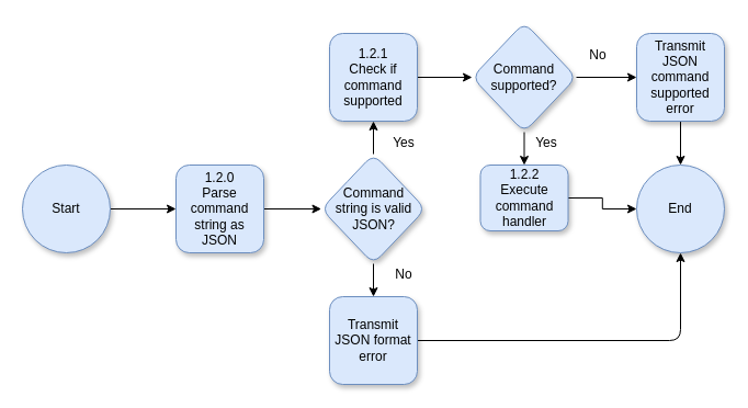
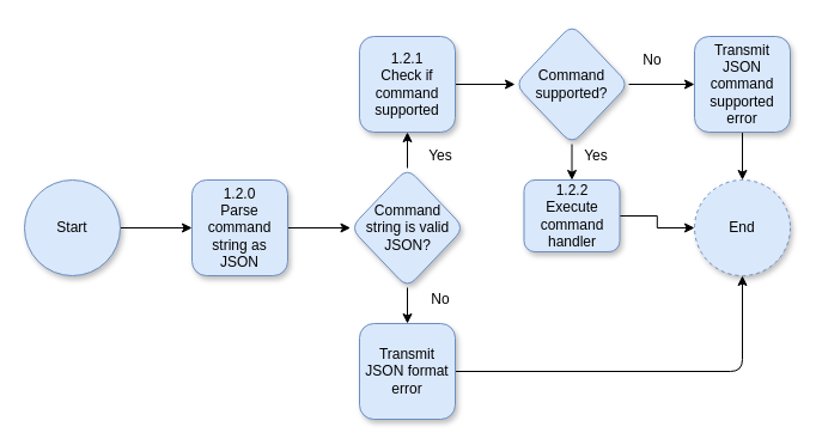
- <mxCell id="17" value="End" style="ellipse;whiteSpace=wrap;html=1;aspect=fixed;fillColor=#dae8fc;strokeColor=#6c8ebf;shadow=1;" vertex="1" parent="1"><mxGeometry x="580" y="150" width="80" height="80" as="geometry" /></mxCell>
+ <mxCell id="17" value="End" style="ellipse;whiteSpace=wrap;html=1;aspect=fixed;fillColor=#dae8fc;strokeColor=#6c8ebf;shadow=1;dashed=1;" vertex="1" parent="1"><mxGeometry x="580" y="150" width="80" height="80" as="geometry" /></mxCell>
